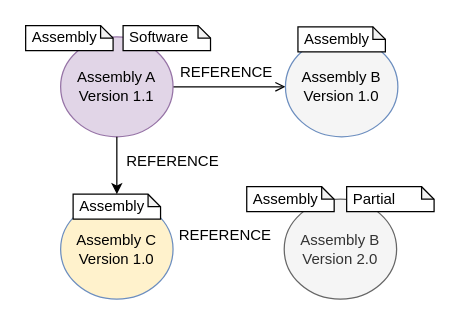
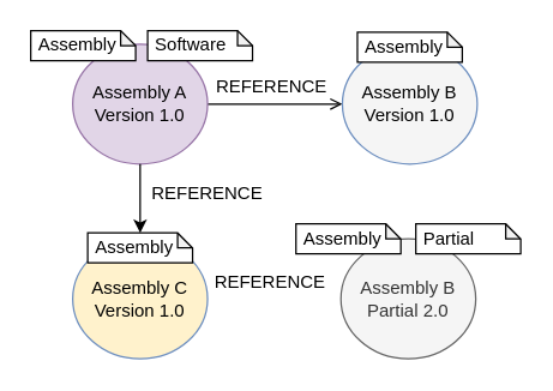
- <mxCell id="13" value="Assembly A&lt;br&gt;Version 1.1" style="ellipse;whiteSpace=wrap;html=1;fillColor=#e1d5e7;strokeColor=#9673a6;" vertex="1" parent="12"><mxGeometry x="28" y="9" width="90" height="80" as="geometry" /></mxCell>
+ <mxCell id="13" value="Assembly A&lt;br&gt;Version 1.0" style="ellipse;whiteSpace=wrap;html=1;fillColor=#e1d5e7;strokeColor=#9673a6;" vertex="1" parent="12"><mxGeometry x="28" y="9" width="90" height="80" as="geometry" /></mxCell>
- <mxCell id="9" value="Assembly B&lt;br&gt;Version 2.0" style="ellipse;whiteSpace=wrap;html=1;fillColor=#f5f5f5;strokeColor=#666666;fontColor=#333333;" vertex="1" parent="8"><mxGeometry x="30" y="10" width="90" height="80" as="geometry" /></mxCell>
+ <mxCell id="9" value="Assembly B&lt;br&gt;Partial 2.0" style="ellipse;whiteSpace=wrap;html=1;fillColor=#f5f5f5;strokeColor=#666666;fontColor=#333333;" vertex="1" parent="8"><mxGeometry x="30" y="10" width="90" height="80" as="geometry" /></mxCell>
